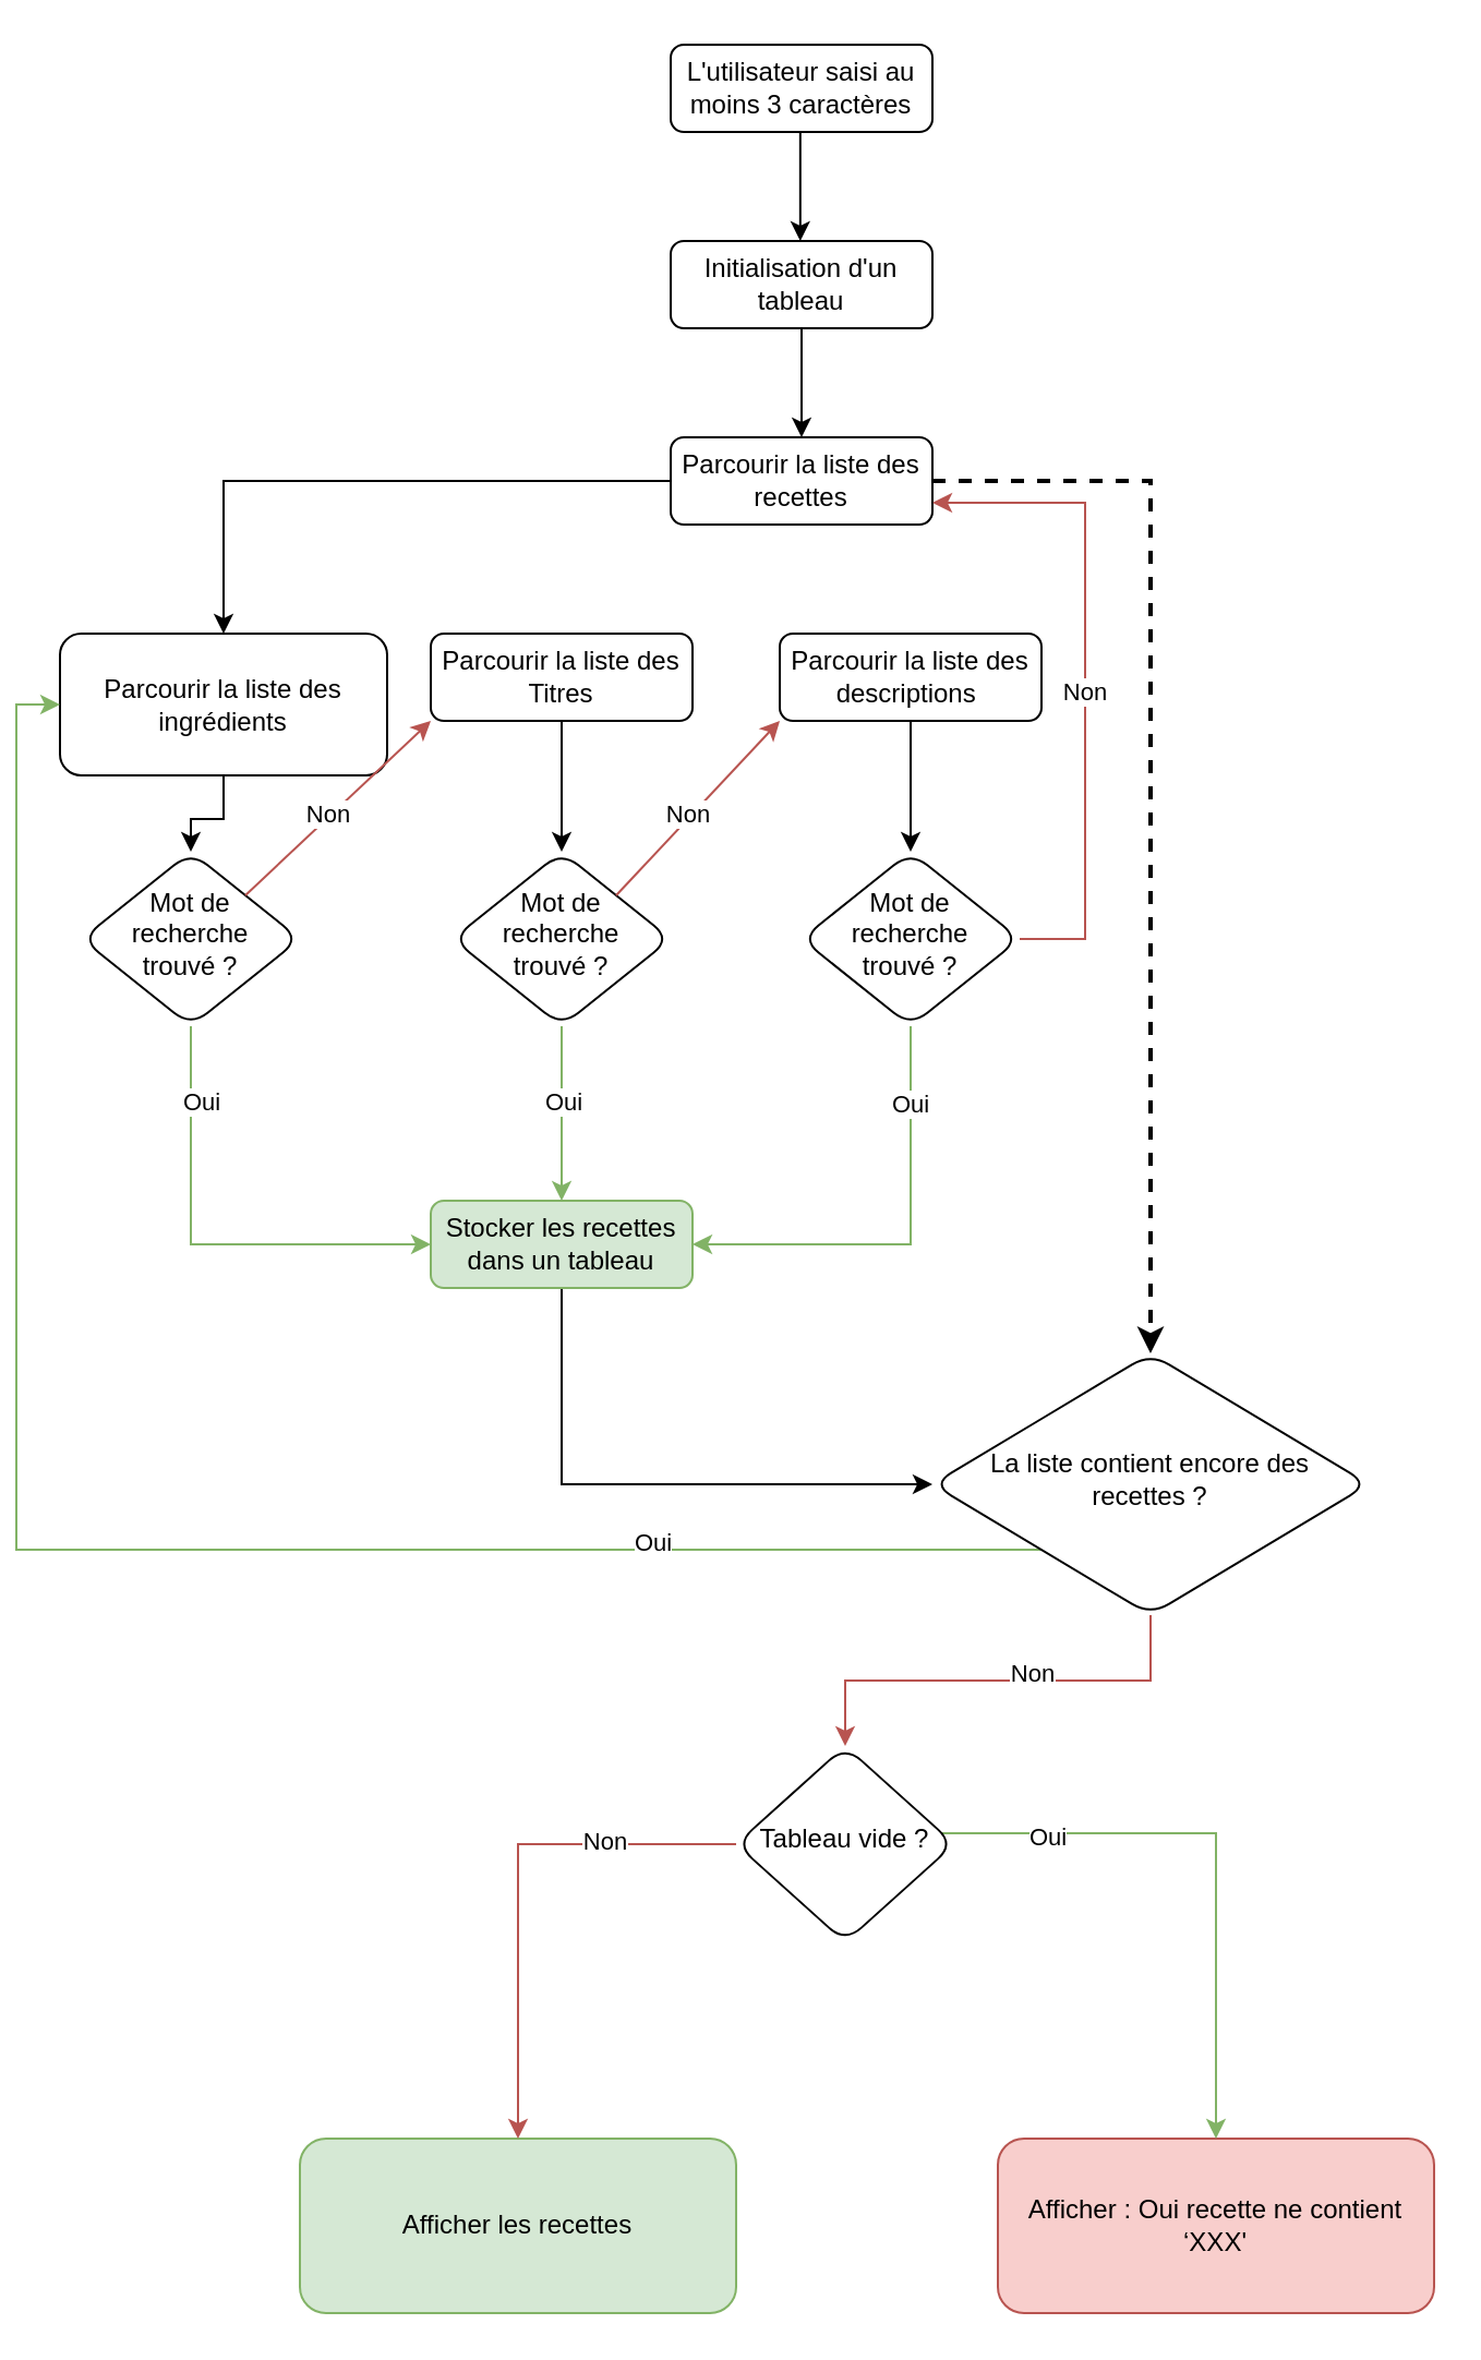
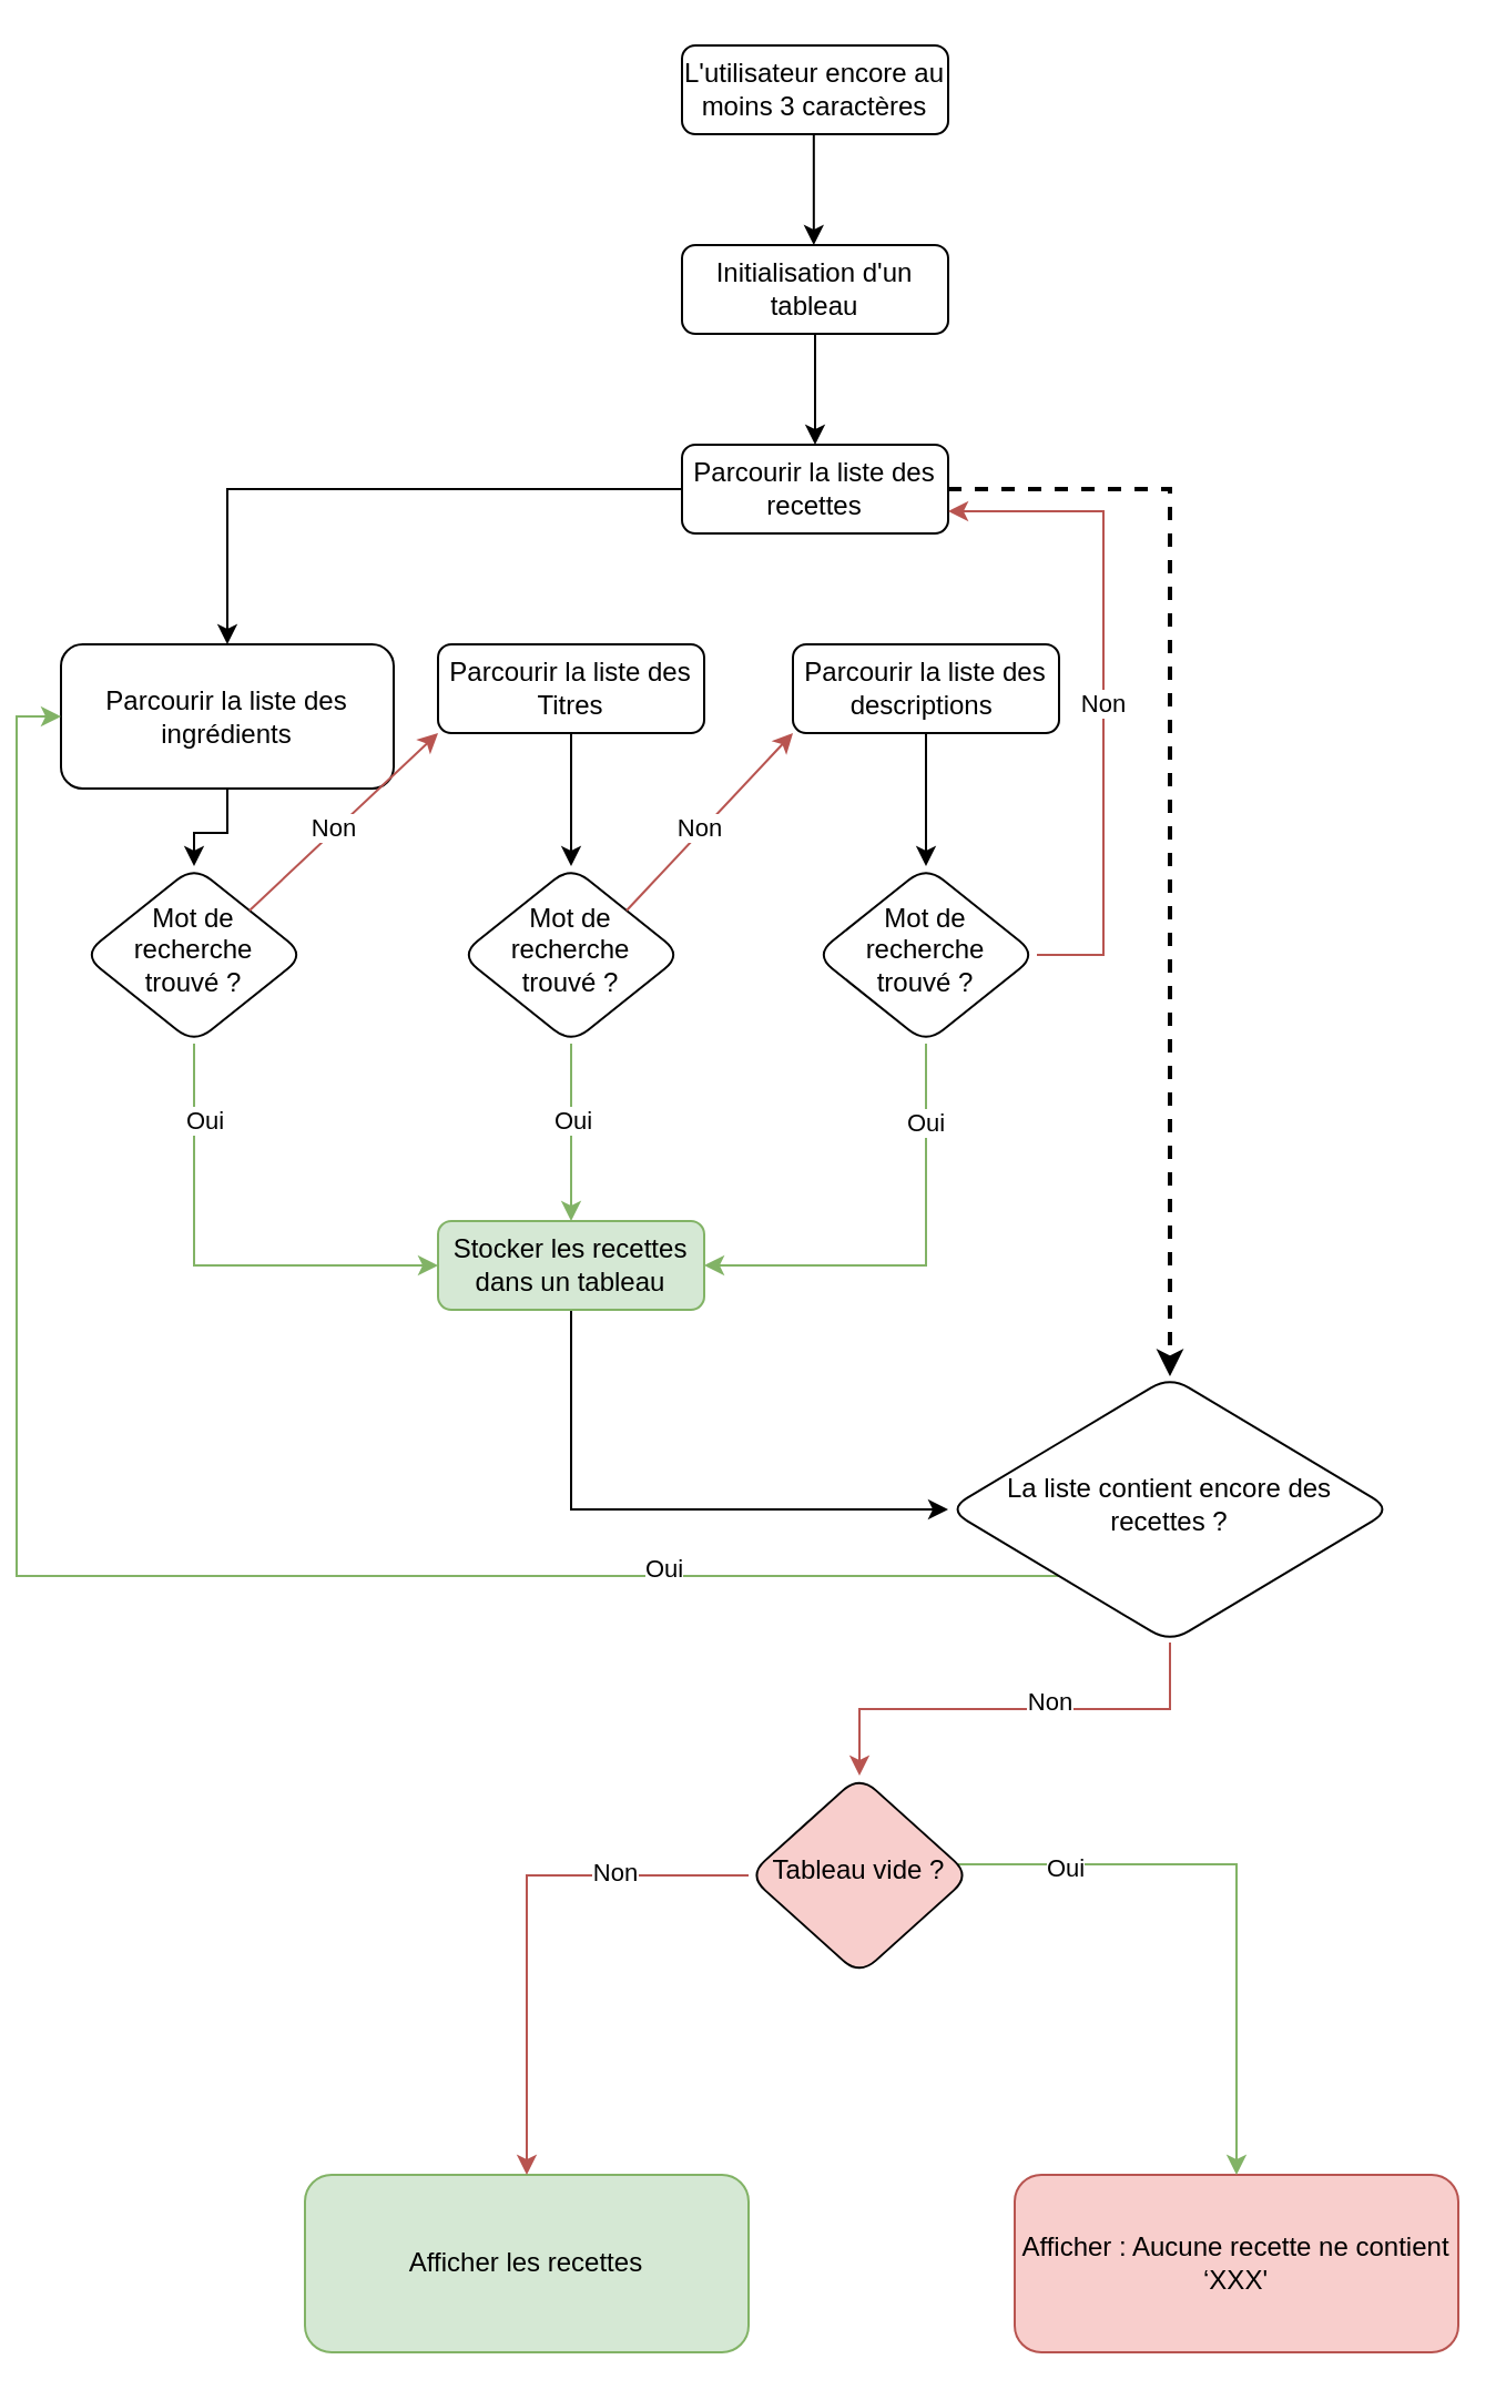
- <mxCell id="23" value="L'utilisateur saisi au moins 3 caractères" style="rounded=1;whiteSpace=wrap;html=1;fontSize=12;glass=0;strokeWidth=1;shadow=0;" vertex="1" parent="1"><mxGeometry x="300" y="20" width="120" height="40" as="geometry" /></mxCell>
+ <mxCell id="23" value="L'utilisateur encore au moins 3 caractères" style="rounded=1;whiteSpace=wrap;html=1;fontSize=12;glass=0;strokeWidth=1;shadow=0;" vertex="1" parent="1"><mxGeometry x="300" y="20" width="120" height="40" as="geometry" /></mxCell>
- <mxCell id="29" value="&lt;p&gt;Tableau vide ?&lt;br&gt;&lt;/p&gt;" style="rhombus;whiteSpace=wrap;html=1;shadow=0;fontFamily=Helvetica;fontSize=12;align=center;strokeWidth=1;spacing=6;spacingTop=-4;rounded=1;" vertex="1" parent="1"><mxGeometry x="330" y="800" width="100" height="90" as="geometry" /></mxCell>
+ <mxCell id="29" value="&lt;p&gt;Tableau vide ?&lt;br&gt;&lt;/p&gt;" style="rhombus;whiteSpace=wrap;html=1;shadow=0;fontFamily=Helvetica;fontSize=12;align=center;strokeWidth=1;spacing=6;spacingTop=-4;rounded=1;fillColor=#f8cecc;" vertex="1" parent="1"><mxGeometry x="330" y="800" width="100" height="90" as="geometry" /></mxCell>
- <mxCell id="3" value="&lt;div style=&quot;&quot; title=&quot;Page 3&quot; class=&quot;page&quot;&gt;&lt;div style=&quot;&quot; class=&quot;section&quot;&gt;&lt;div class=&quot;layoutArea&quot;&gt;&lt;div class=&quot;column&quot;&gt;&lt;p&gt;Afficher : Oui recette ne contient ‘XXX'&lt;/p&gt;&lt;/div&gt;&lt;/div&gt;&lt;/div&gt;&lt;/div&gt;" style="rounded=1;whiteSpace=wrap;html=1;fontSize=12;glass=0;strokeWidth=1;shadow=0;align=center;fillColor=#f8cecc;strokeColor=#b85450;labelBackgroundColor=none;" parent="1" vertex="1"><mxGeometry x="450" y="980" width="200" height="80" as="geometry" /></mxCell>
+ <mxCell id="3" value="&lt;div style=&quot;&quot; title=&quot;Page 3&quot; class=&quot;page&quot;&gt;&lt;div style=&quot;&quot; class=&quot;section&quot;&gt;&lt;div class=&quot;layoutArea&quot;&gt;&lt;div class=&quot;column&quot;&gt;&lt;p&gt;Afficher : Aucune recette ne contient ‘XXX'&lt;/p&gt;&lt;/div&gt;&lt;/div&gt;&lt;/div&gt;&lt;/div&gt;" style="rounded=1;whiteSpace=wrap;html=1;fontSize=12;glass=0;strokeWidth=1;shadow=0;align=center;fillColor=#f8cecc;strokeColor=#b85450;labelBackgroundColor=none;" parent="1" vertex="1"><mxGeometry x="450" y="980" width="200" height="80" as="geometry" /></mxCell>
